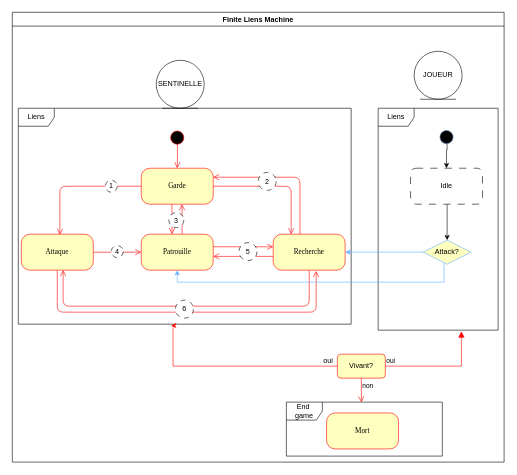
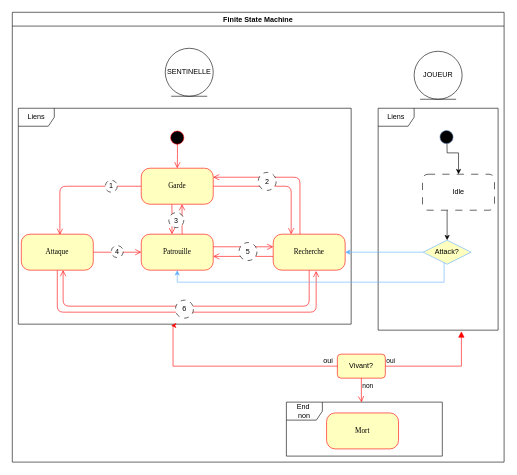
- <mxCell id="13" value="Finite Liens Machine" style="swimlane;whiteSpace=wrap;html=1;" vertex="1" parent="1"><mxGeometry x="20" y="20" width="820" height="750" as="geometry" /></mxCell>
+ <mxCell id="13" value="Finite State Machine" style="swimlane;whiteSpace=wrap;html=1;" vertex="1" parent="1"><mxGeometry x="20" y="20" width="820" height="750" as="geometry" /></mxCell>
- <mxCell id="21" value="SENTINELLE" style="ellipse;shape=umlEntity;whiteSpace=wrap;html=1;" vertex="1" parent="13"><mxGeometry x="240" y="80" width="80" height="80" as="geometry" /></mxCell>
+ <mxCell id="21" value="SENTINELLE" style="ellipse;shape=umlEntity;whiteSpace=wrap;html=1;" vertex="1" parent="13"><mxGeometry x="255" y="60" width="80" height="80" as="geometry" /></mxCell>
- <mxCell id="40" value="Idle" style="rounded=1;whiteSpace=wrap;html=1;dashed=1;dashPattern=12 12;" vertex="1" parent="1"><mxGeometry x="684" y="280" width="120" height="60" as="geometry" /></mxCell>
+ <mxCell id="40" value="Idle" style="rounded=1;whiteSpace=wrap;html=1;dashed=1;dashPattern=12 12;" vertex="1" parent="1"><mxGeometry x="704" y="290" width="120" height="60" as="geometry" /></mxCell>
- <mxCell id="25" value="End&amp;nbsp;&lt;div&gt;game&lt;/div&gt;" style="shape=umlFrame;whiteSpace=wrap;html=1;pointerEvents=0;" vertex="1" parent="13"><mxGeometry x="457" y="650" width="260" height="90" as="geometry" /></mxCell>
+ <mxCell id="25" value="End&amp;nbsp;&lt;div&gt;non&lt;/div&gt;" style="shape=umlFrame;whiteSpace=wrap;html=1;pointerEvents=0;" vertex="1" parent="13"><mxGeometry x="457" y="650" width="260" height="90" as="geometry" /></mxCell>
